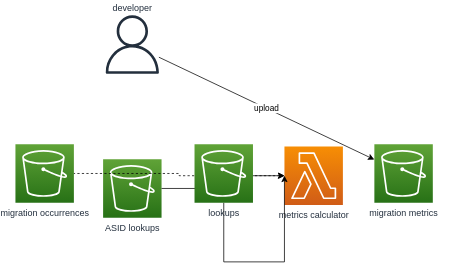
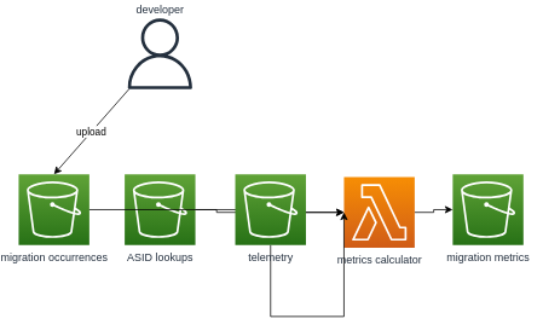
- <mxCell id="11" value="upload" style="endArrow=classic;html=1;rounded=0;" parent="1" source="10" target="5" edge="1"><mxGeometry width="50" height="50" relative="1" as="geometry"><mxPoint x="49" y="60" as="sourcePoint" /><mxPoint x="99" y="180" as="targetPoint" /></mxGeometry></mxCell>
+ <mxCell id="11" value="upload" style="endArrow=classic;html=1;rounded=0;entryX=0.5;entryY=0;entryDx=0;entryDy=0;entryPerimeter=0;" parent="1" source="10" target="2" edge="1"><mxGeometry width="50" height="50" relative="1" as="geometry"><mxPoint x="49" y="60" as="sourcePoint" /><mxPoint x="99" y="180" as="targetPoint" /></mxGeometry></mxCell>
- <mxCell id="6" style="edgeStyle=orthogonalEdgeStyle;rounded=0;orthogonalLoop=1;jettySize=auto;html=1;startArrow=classic;startFill=1;endArrow=none;endFill=0;dashed=1;" parent="1" source="8" target="2" edge="1"><mxGeometry relative="1" as="geometry" /></mxCell>
+ <mxCell id="6" style="edgeStyle=orthogonalEdgeStyle;rounded=0;orthogonalLoop=1;jettySize=auto;html=1;startArrow=classic;startFill=1;endArrow=none;endFill=0;" parent="1" source="8" target="2" edge="1"><mxGeometry relative="1" as="geometry" /></mxCell>
+ <mxCell id="4" style="edgeStyle=orthogonalEdgeStyle;rounded=0;orthogonalLoop=1;jettySize=auto;html=1;entryX=1;entryY=0.5;entryDx=0;entryDy=0;entryPerimeter=0;startArrow=classic;startFill=1;endArrow=none;endFill=0;" parent="1" source="5" target="8" edge="1"><mxGeometry relative="1" as="geometry" /></mxCell>
- <mxCell id="3" value="ASID lookups" style="sketch=0;points=[[0,0,0],[0.25,0,0],[0.5,0,0],[0.75,0,0],[1,0,0],[0,1,0],[0.25,1,0],[0.5,1,0],[0.75,1,0],[1,1,0],[0,0.25,0],[0,0.5,0],[0,0.75,0],[1,0.25,0],[1,0.5,0],[1,0.75,0]];outlineConnect=0;fontColor=#232F3E;gradientColor=#60A337;gradientDirection=north;fillColor=#277116;strokeColor=#ffffff;dashed=0;verticalLabelPosition=bottom;verticalAlign=top;align=center;html=1;fontSize=12;fontStyle=0;aspect=fixed;shape=mxgraph.aws4.resourceIcon;resIcon=mxgraph.aws4.s3;" parent="1" vertex="1"><mxGeometry x="137" y="212" width="78" height="78" as="geometry" /></mxCell>
+ <mxCell id="3" value="ASID lookups" style="sketch=0;points=[[0,0,0],[0.25,0,0],[0.5,0,0],[0.75,0,0],[1,0,0],[0,1,0],[0.25,1,0],[0.5,1,0],[0.75,1,0],[1,1,0],[0,0.25,0],[0,0.5,0],[0,0.75,0],[1,0.25,0],[1,0.5,0],[1,0.75,0]];outlineConnect=0;fontColor=#232F3E;gradientColor=#60A337;gradientDirection=north;fillColor=#277116;strokeColor=#ffffff;dashed=0;verticalLabelPosition=bottom;verticalAlign=top;align=center;html=1;fontSize=12;fontStyle=0;aspect=fixed;shape=mxgraph.aws4.resourceIcon;resIcon=mxgraph.aws4.s3;" parent="1" vertex="1"><mxGeometry x="137" y="192" width="78" height="78" as="geometry" /></mxCell>
- <mxCell id="14" value="lookups" style="sketch=0;points=[[0,0,0],[0.25,0,0],[0.5,0,0],[0.75,0,0],[1,0,0],[0,1,0],[0.25,1,0],[0.5,1,0],[0.75,1,0],[1,1,0],[0,0.25,0],[0,0.5,0],[0,0.75,0],[1,0.25,0],[1,0.5,0],[1,0.75,0]];outlineConnect=0;fontColor=#232F3E;gradientColor=#60A337;gradientDirection=north;fillColor=#277116;strokeColor=#ffffff;dashed=0;verticalLabelPosition=bottom;verticalAlign=top;align=center;html=1;fontSize=12;fontStyle=0;aspect=fixed;shape=mxgraph.aws4.resourceIcon;resIcon=mxgraph.aws4.s3;" parent="1" vertex="1"><mxGeometry x="259" y="192" width="78" height="78" as="geometry" /></mxCell>
+ <mxCell id="14" value="telemetry" style="sketch=0;points=[[0,0,0],[0.25,0,0],[0.5,0,0],[0.75,0,0],[1,0,0],[0,1,0],[0.25,1,0],[0.5,1,0],[0.75,1,0],[1,1,0],[0,0.25,0],[0,0.5,0],[0,0.75,0],[1,0.25,0],[1,0.5,0],[1,0.75,0]];outlineConnect=0;fontColor=#232F3E;gradientColor=#60A337;gradientDirection=north;fillColor=#277116;strokeColor=#ffffff;dashed=0;verticalLabelPosition=bottom;verticalAlign=top;align=center;html=1;fontSize=12;fontStyle=0;aspect=fixed;shape=mxgraph.aws4.resourceIcon;resIcon=mxgraph.aws4.s3;" parent="1" vertex="1"><mxGeometry x="259" y="192" width="78" height="78" as="geometry" /></mxCell>
